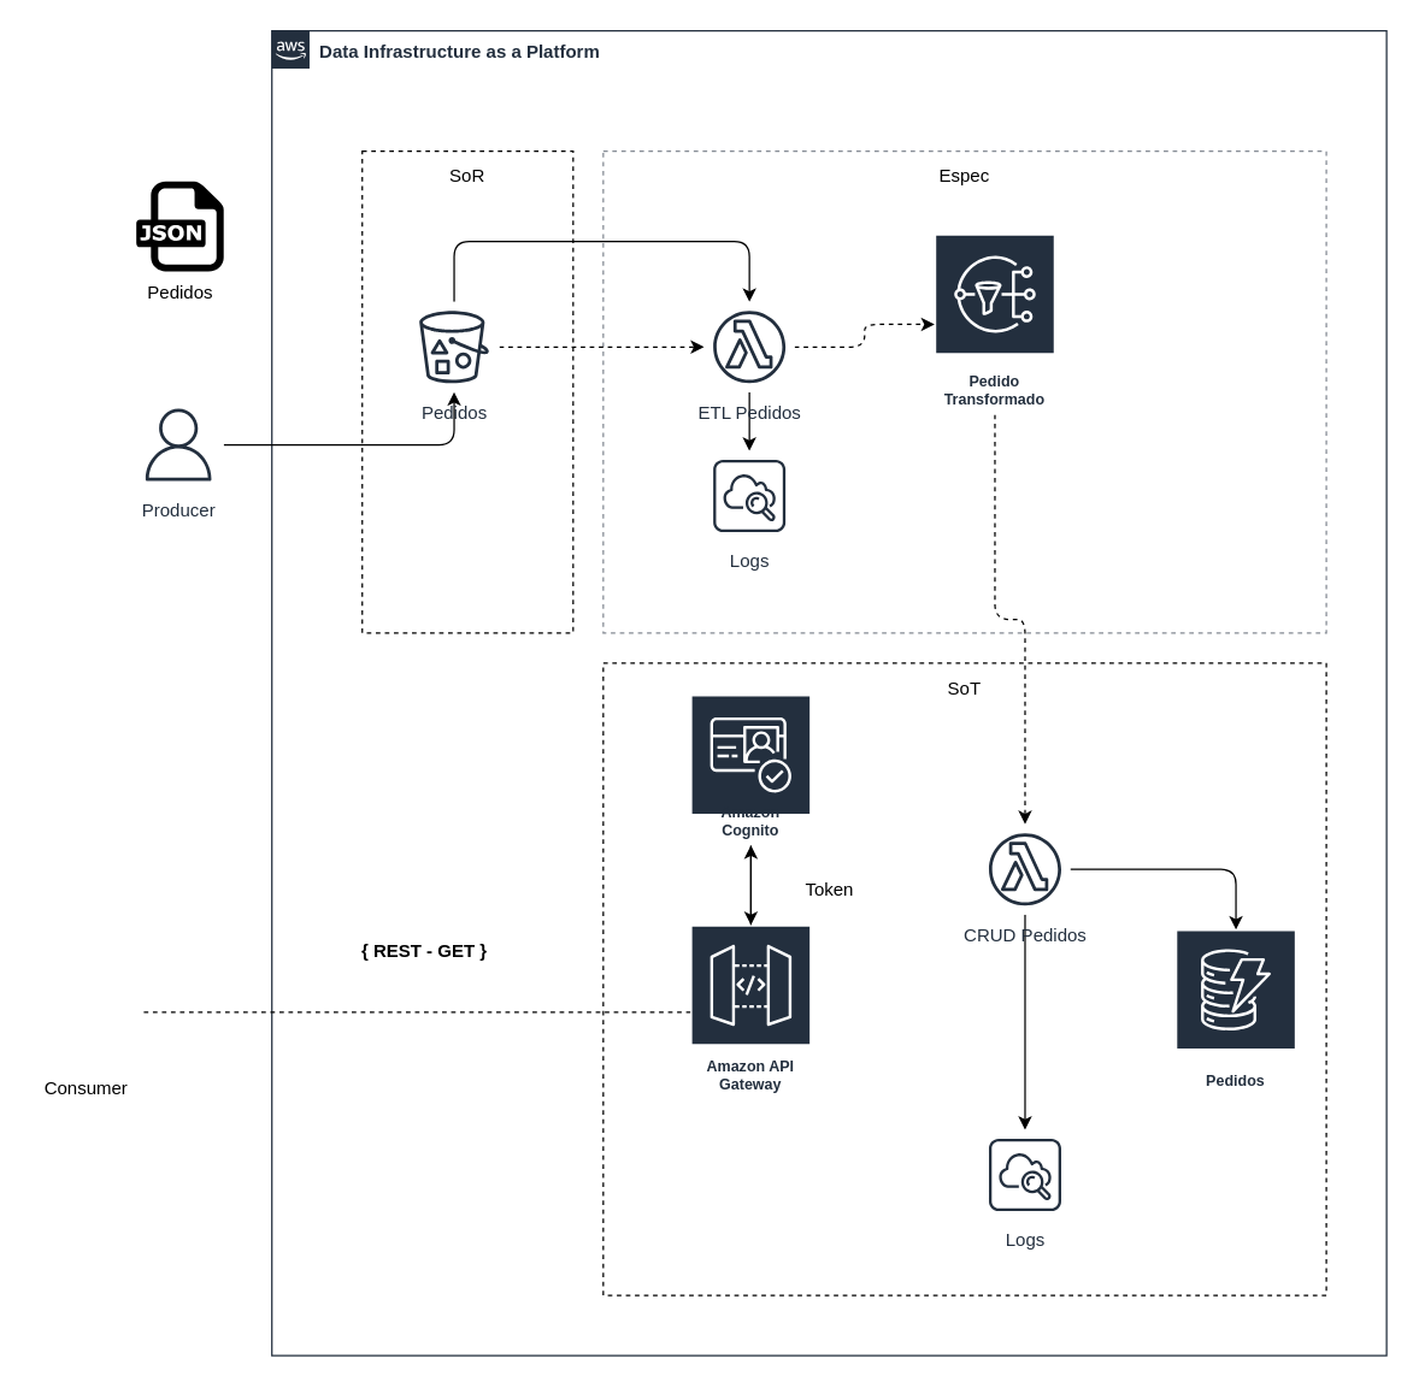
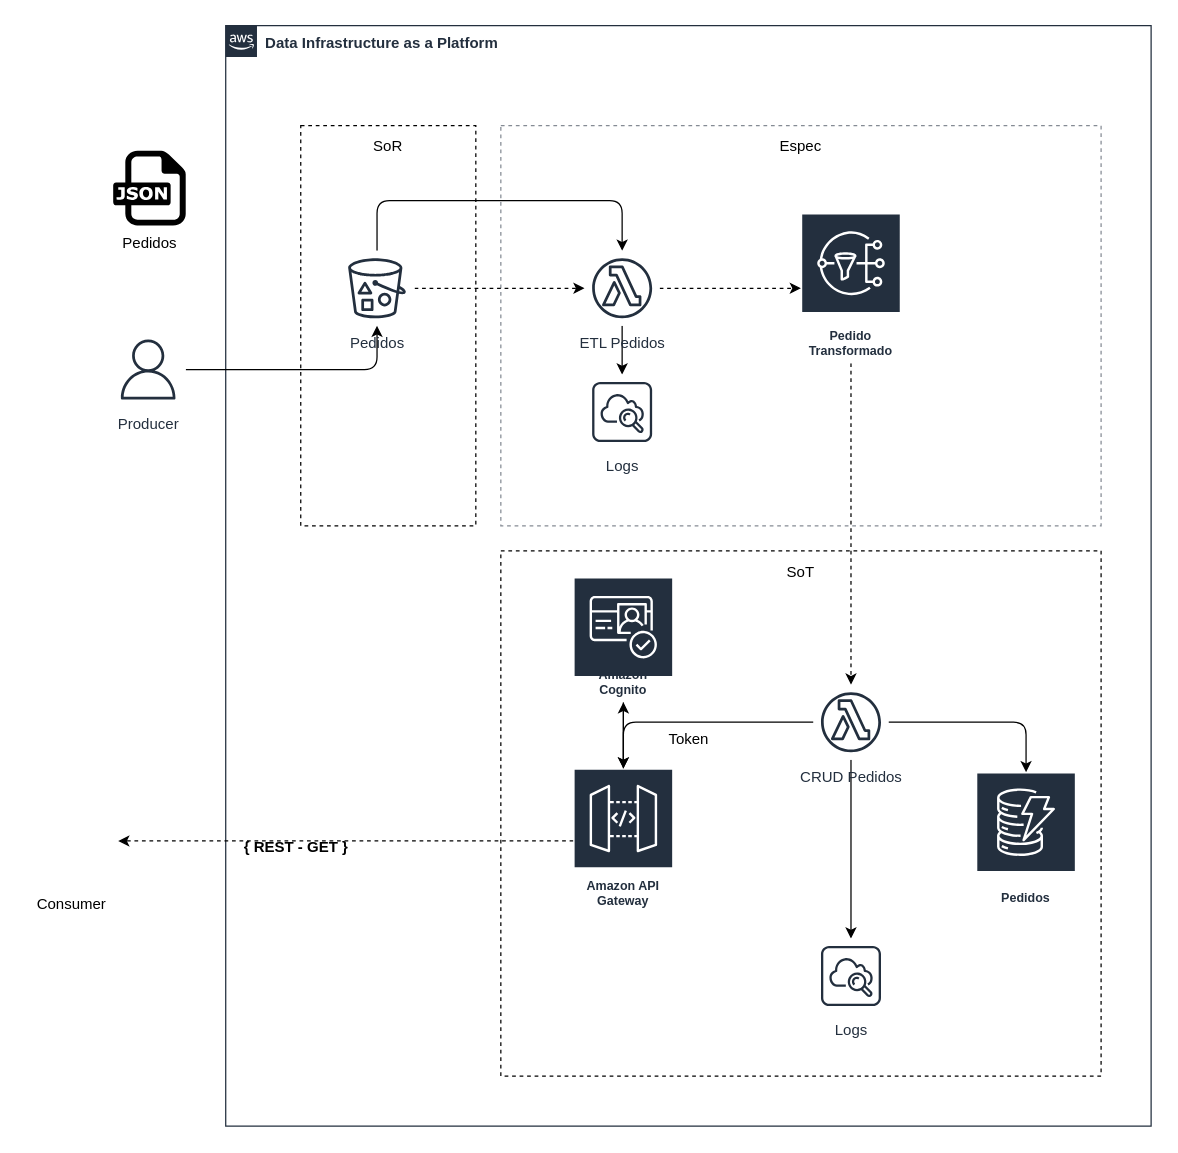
- <mxCell id="13" value="Pedido Transformado" style="outlineConnect=0;fontColor=#232F3E;gradientColor=none;strokeColor=#ffffff;fillColor=#232F3E;dashed=0;verticalLabelPosition=middle;verticalAlign=bottom;align=center;html=1;whiteSpace=wrap;fontSize=10;fontStyle=1;spacing=3;shape=mxgraph.aws4.productIcon;prIcon=mxgraph.aws4.sns;" parent="1" vertex="1"><mxGeometry x="620" y="155" width="80" height="120" as="geometry" /></mxCell>
+ <mxCell id="13" value="Pedido Transformado" style="outlineConnect=0;fontColor=#232F3E;gradientColor=none;strokeColor=#ffffff;fillColor=#232F3E;dashed=0;verticalLabelPosition=middle;verticalAlign=bottom;align=center;html=1;whiteSpace=wrap;fontSize=10;fontStyle=1;spacing=3;shape=mxgraph.aws4.productIcon;prIcon=mxgraph.aws4.sns;" parent="1" vertex="1"><mxGeometry x="640" y="170" width="80" height="120" as="geometry" /></mxCell>
+ <mxCell id="17" style="edgeStyle=orthogonalEdgeStyle;rounded=1;orthogonalLoop=1;jettySize=auto;html=1;" parent="1" source="18" target="23" edge="1"><mxGeometry relative="1" as="geometry" /></mxCell>
- <mxCell id="30" value="&lt;b&gt;{ REST - GET }&lt;/b&gt;" style="text;html=1;align=center;verticalAlign=middle;resizable=0;points=[];autosize=1;strokeColor=none;" parent="1" vertex="1"><mxGeometry x="231" y="622" width="100" height="20" as="geometry" /></mxCell>
+ <mxCell id="30" value="&lt;b&gt;{ REST - GET }&lt;/b&gt;" style="text;html=1;align=center;verticalAlign=middle;resizable=0;points=[];autosize=1;strokeColor=none;" parent="1" vertex="1"><mxGeometry x="186" y="667" width="100" height="20" as="geometry" /></mxCell>
- <mxCell id="22" style="edgeStyle=orthogonalEdgeStyle;rounded=1;orthogonalLoop=1;jettySize=auto;html=1;dashed=1;endArrow=none;" parent="1" source="23" target="28" edge="1"><mxGeometry relative="1" as="geometry" /></mxCell>
+ <mxCell id="22" style="edgeStyle=orthogonalEdgeStyle;rounded=1;orthogonalLoop=1;jettySize=auto;html=1;dashed=1;" parent="1" source="23" target="28" edge="1"><mxGeometry relative="1" as="geometry" /></mxCell>
